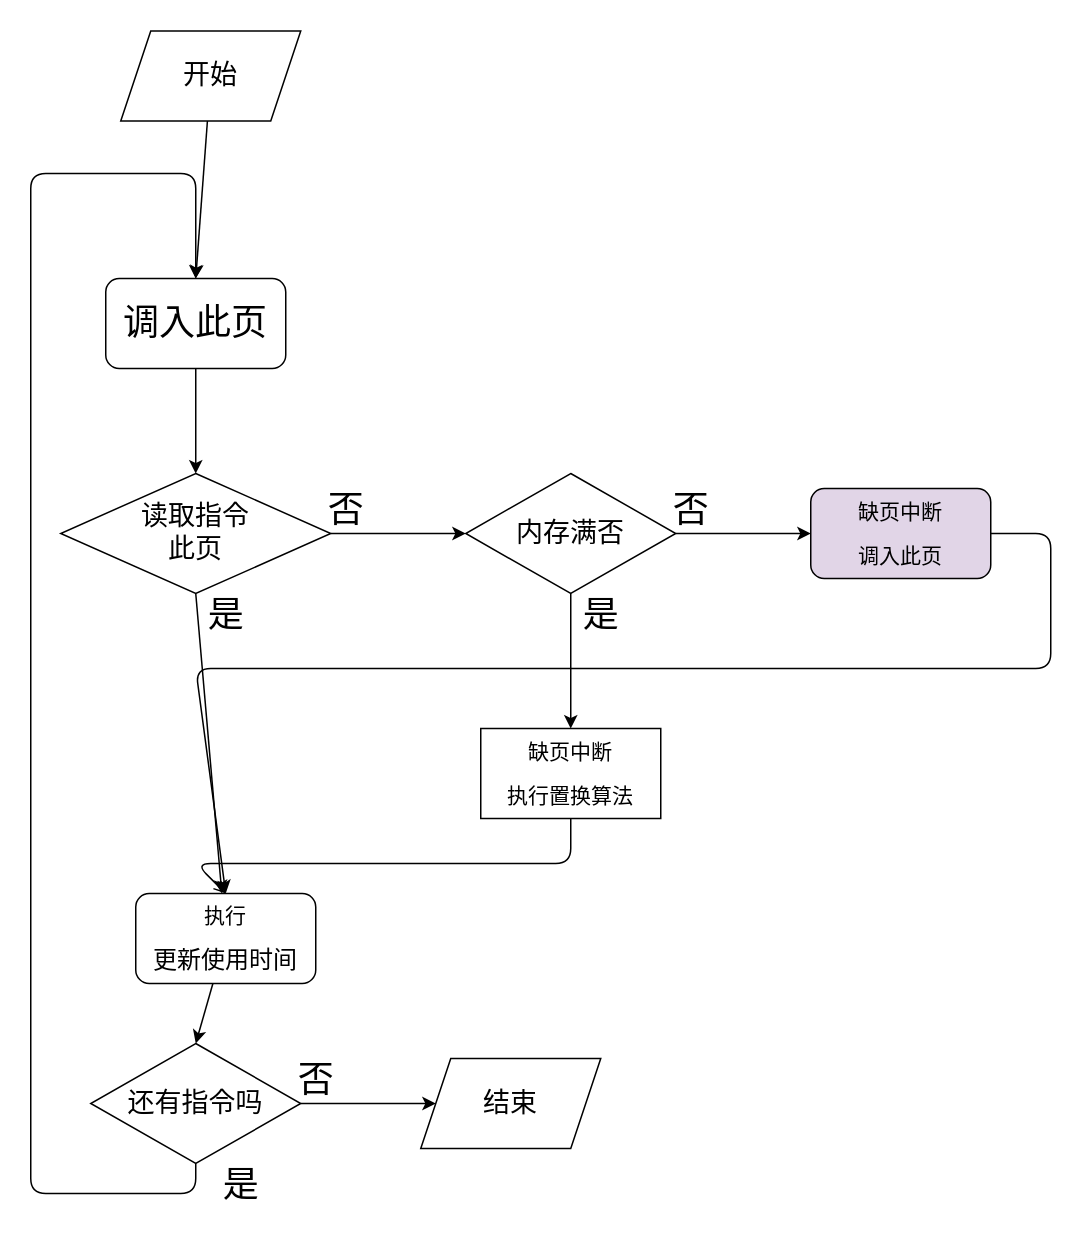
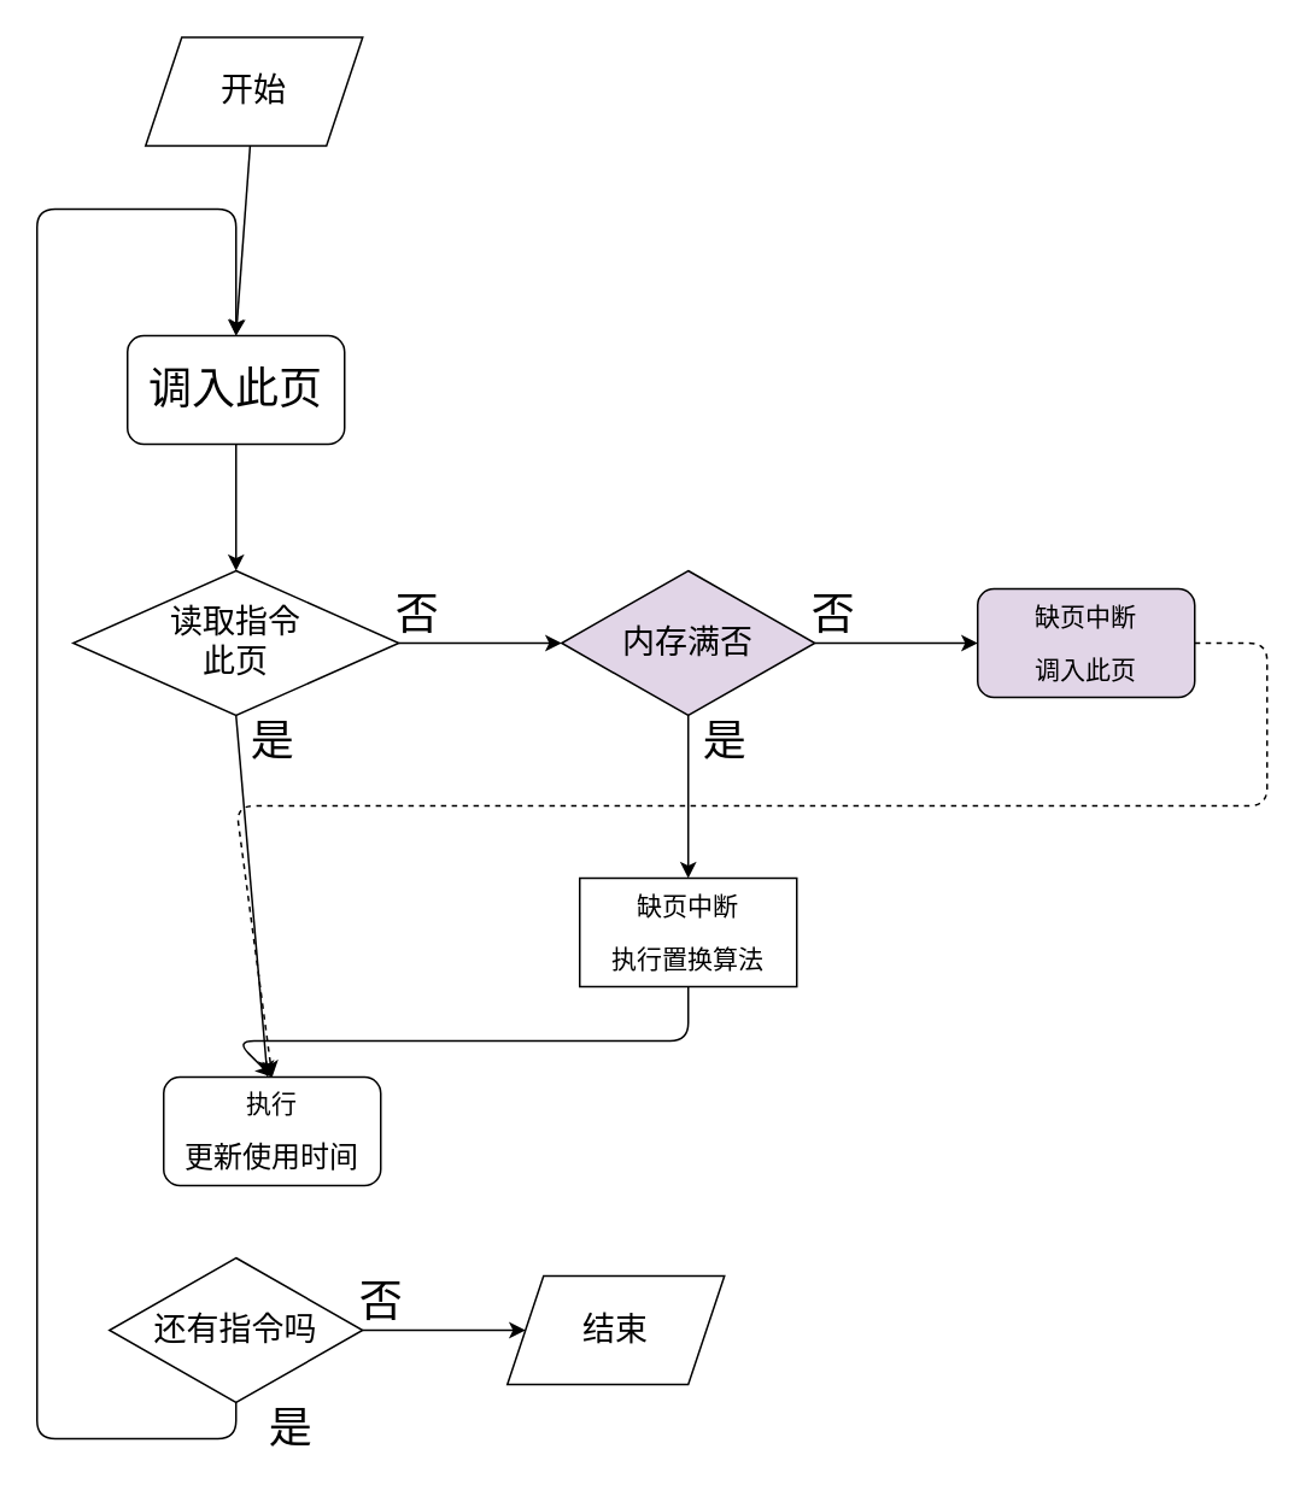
- <mxCell id="13" value="内存满否" style="rhombus;whiteSpace=wrap;html=1;fontSize=18;" vertex="1" parent="1"><mxGeometry x="310" y="315" width="140" height="80" as="geometry" /></mxCell>
+ <mxCell id="13" value="内存满否" style="rhombus;whiteSpace=wrap;html=1;fontSize=18;fillColor=#e1d5e7;" vertex="1" parent="1"><mxGeometry x="310" y="315" width="140" height="80" as="geometry" /></mxCell>
- <mxCell id="16" style="edgeStyle=none;html=1;fontSize=18;entryX=0.5;entryY=0;entryDx=0;entryDy=0;" edge="1" parent="1" source="17" target="8"><mxGeometry relative="1" as="geometry"><mxPoint x="130" y="485" as="targetPoint" /><Array as="points"><mxPoint x="700" y="355" /><mxPoint x="700" y="445" /><mxPoint x="130" y="445" /></Array></mxGeometry></mxCell>
+ <mxCell id="16" style="edgeStyle=none;html=1;fontSize=18;entryX=0.5;entryY=0;entryDx=0;entryDy=0;dashed=1;" edge="1" parent="1" source="17" target="8"><mxGeometry relative="1" as="geometry"><mxPoint x="130" y="485" as="targetPoint" /><Array as="points"><mxPoint x="700" y="355" /><mxPoint x="700" y="445" /><mxPoint x="130" y="445" /></Array></mxGeometry></mxCell>
- <mxCell id="18" style="edgeStyle=none;html=1;fontSize=18;entryX=0.5;entryY=0;entryDx=0;entryDy=0;endArrow=open;" edge="1" parent="1" source="19" target="8"><mxGeometry relative="1" as="geometry"><mxPoint x="130" y="665" as="targetPoint" /><Array as="points"><mxPoint x="380" y="575" /><mxPoint x="130" y="575" /></Array></mxGeometry></mxCell>
+ <mxCell id="18" style="edgeStyle=none;html=1;fontSize=18;entryX=0.5;entryY=0;entryDx=0;entryDy=0;" edge="1" parent="1" source="19" target="8"><mxGeometry relative="1" as="geometry"><mxPoint x="130" y="665" as="targetPoint" /><Array as="points"><mxPoint x="380" y="575" /><mxPoint x="130" y="575" /></Array></mxGeometry></mxCell>
- <mxCell id="7" style="edgeStyle=none;html=1;entryX=0.5;entryY=0;entryDx=0;entryDy=0;fontSize=18;" edge="1" parent="1" source="8" target="23"><mxGeometry relative="1" as="geometry" /></mxCell>
